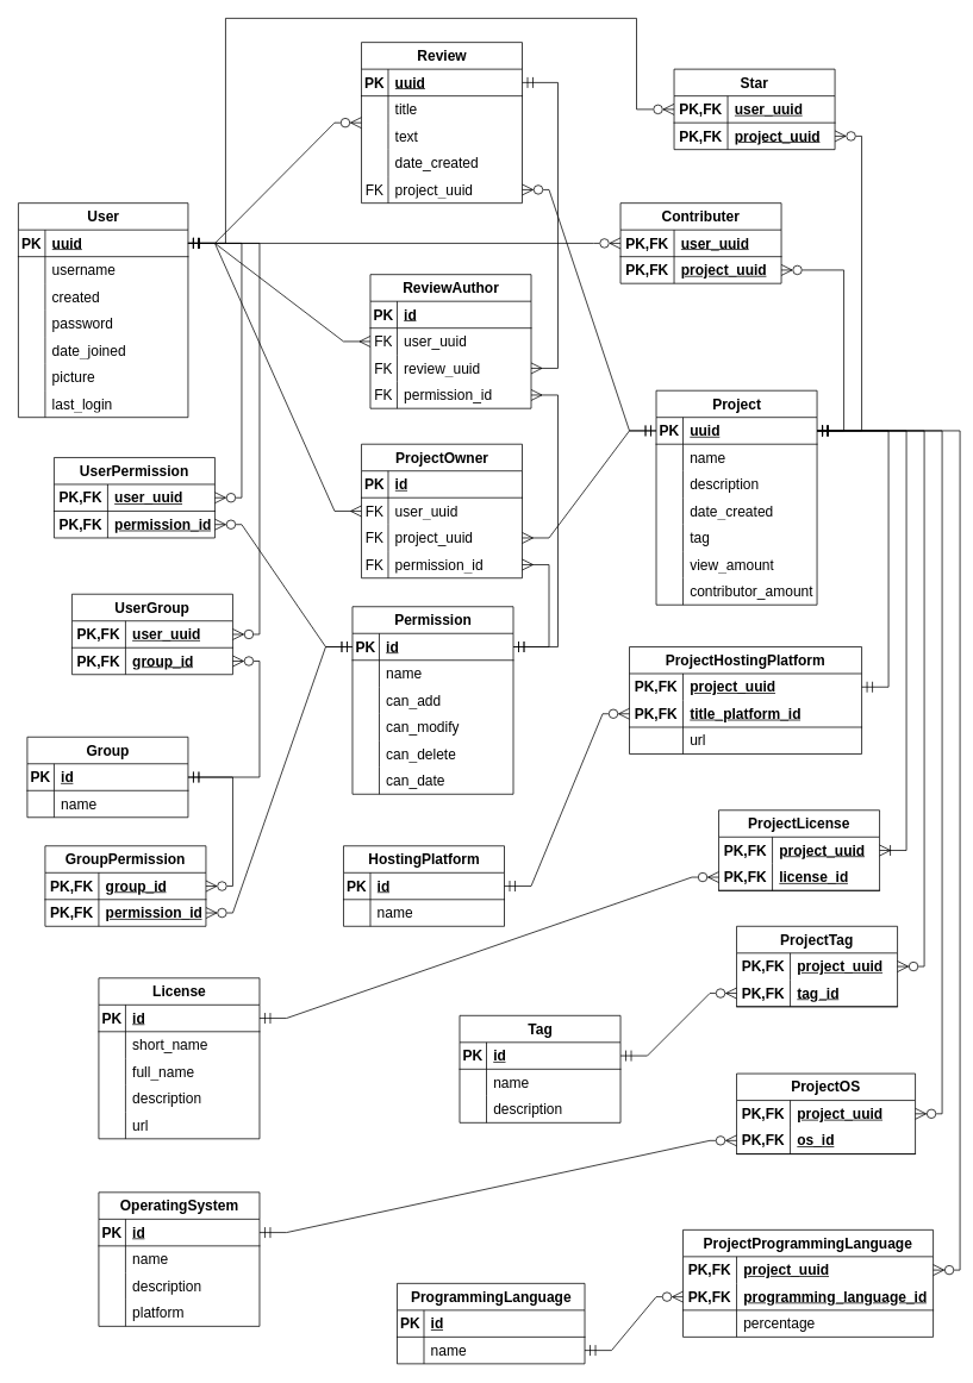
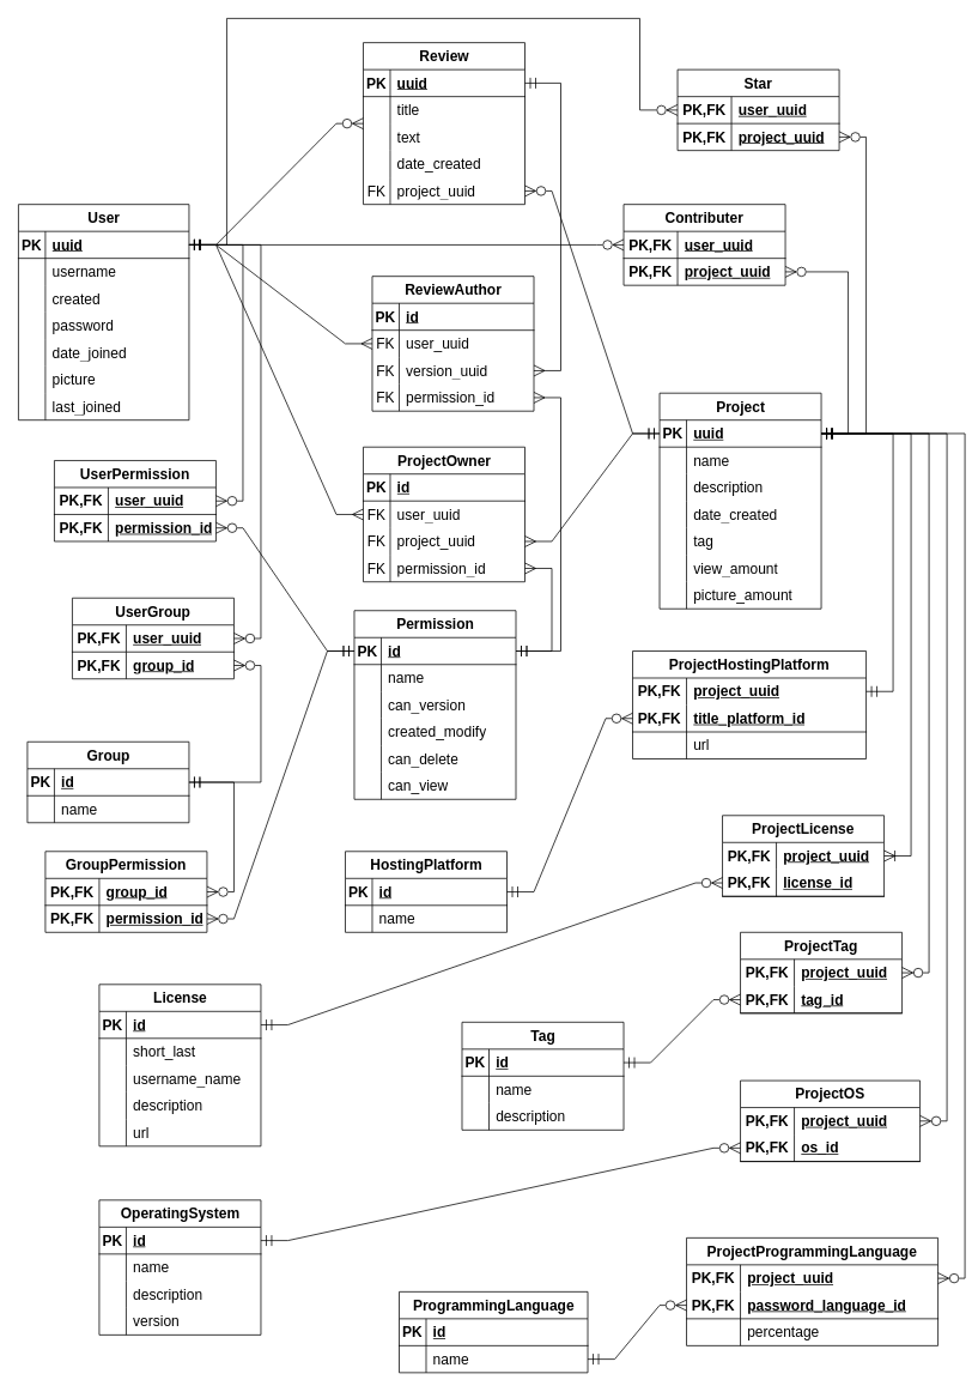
- <mxCell id="233" value="review_uuid" style="shape=partialRectangle;connectable=0;fillColor=none;top=0;left=0;bottom=0;right=0;align=left;spacingLeft=6;overflow=hidden;whiteSpace=wrap;html=1;fontSize=16;movable=0;resizable=0;rotatable=0;deletable=0;editable=0;locked=1;" vertex="1" parent="231"><mxGeometry x="30" width="150" height="30" as="geometry"><mxRectangle width="150" height="30" as="alternateBounds" /></mxGeometry></mxCell>
+ <mxCell id="233" value="version_uuid" style="shape=partialRectangle;connectable=0;fillColor=none;top=0;left=0;bottom=0;right=0;align=left;spacingLeft=6;overflow=hidden;whiteSpace=wrap;html=1;fontSize=16;movable=0;resizable=0;rotatable=0;deletable=0;editable=0;locked=1;" vertex="1" parent="231"><mxGeometry x="30" width="150" height="30" as="geometry"><mxRectangle width="150" height="30" as="alternateBounds" /></mxGeometry></mxCell>
- <mxCell id="23" value="last_login" style="shape=partialRectangle;connectable=0;fillColor=none;top=0;left=0;bottom=0;right=0;align=left;spacingLeft=6;overflow=hidden;whiteSpace=wrap;html=1;fontSize=16;movable=0;resizable=0;rotatable=0;deletable=0;editable=0;locked=1;" vertex="1" parent="21"><mxGeometry x="30" width="160" height="30" as="geometry"><mxRectangle width="160" height="30" as="alternateBounds" /></mxGeometry></mxCell>
+ <mxCell id="23" value="last_joined" style="shape=partialRectangle;connectable=0;fillColor=none;top=0;left=0;bottom=0;right=0;align=left;spacingLeft=6;overflow=hidden;whiteSpace=wrap;html=1;fontSize=16;movable=0;resizable=0;rotatable=0;deletable=0;editable=0;locked=1;" vertex="1" parent="21"><mxGeometry x="30" width="160" height="30" as="geometry"><mxRectangle width="160" height="30" as="alternateBounds" /></mxGeometry></mxCell>
- <mxCell id="46" value="contributor_amount" style="shape=partialRectangle;connectable=0;fillColor=none;top=0;left=0;bottom=0;right=0;align=left;spacingLeft=6;overflow=hidden;whiteSpace=wrap;html=1;fontSize=16;fontStyle=0;movable=0;resizable=0;rotatable=0;deletable=0;editable=0;locked=1;" vertex="1" parent="44"><mxGeometry x="30" width="150" height="30" as="geometry"><mxRectangle width="150" height="30" as="alternateBounds" /></mxGeometry></mxCell>
+ <mxCell id="46" value="picture_amount" style="shape=partialRectangle;connectable=0;fillColor=none;top=0;left=0;bottom=0;right=0;align=left;spacingLeft=6;overflow=hidden;whiteSpace=wrap;html=1;fontSize=16;fontStyle=0;movable=0;resizable=0;rotatable=0;deletable=0;editable=0;locked=1;" vertex="1" parent="44"><mxGeometry x="30" width="150" height="30" as="geometry"><mxRectangle width="150" height="30" as="alternateBounds" /></mxGeometry></mxCell>
- <mxCell id="186" value="can_add" style="shape=partialRectangle;connectable=0;fillColor=none;top=0;left=0;bottom=0;right=0;align=left;spacingLeft=6;overflow=hidden;whiteSpace=wrap;html=1;fontSize=16;movable=0;resizable=0;rotatable=0;deletable=0;editable=0;locked=1;" vertex="1" parent="184"><mxGeometry x="30" width="150" height="30" as="geometry"><mxRectangle width="150" height="30" as="alternateBounds" /></mxGeometry></mxCell>
+ <mxCell id="186" value="can_version" style="shape=partialRectangle;connectable=0;fillColor=none;top=0;left=0;bottom=0;right=0;align=left;spacingLeft=6;overflow=hidden;whiteSpace=wrap;html=1;fontSize=16;movable=0;resizable=0;rotatable=0;deletable=0;editable=0;locked=1;" vertex="1" parent="184"><mxGeometry x="30" width="150" height="30" as="geometry"><mxRectangle width="150" height="30" as="alternateBounds" /></mxGeometry></mxCell>
- <mxCell id="189" value="can_modify" style="shape=partialRectangle;connectable=0;fillColor=none;top=0;left=0;bottom=0;right=0;align=left;spacingLeft=6;overflow=hidden;whiteSpace=wrap;html=1;fontSize=16;movable=0;resizable=0;rotatable=0;deletable=0;editable=0;locked=1;" vertex="1" parent="187"><mxGeometry x="30" width="150" height="30" as="geometry"><mxRectangle width="150" height="30" as="alternateBounds" /></mxGeometry></mxCell>
+ <mxCell id="189" value="created_modify" style="shape=partialRectangle;connectable=0;fillColor=none;top=0;left=0;bottom=0;right=0;align=left;spacingLeft=6;overflow=hidden;whiteSpace=wrap;html=1;fontSize=16;movable=0;resizable=0;rotatable=0;deletable=0;editable=0;locked=1;" vertex="1" parent="187"><mxGeometry x="30" width="150" height="30" as="geometry"><mxRectangle width="150" height="30" as="alternateBounds" /></mxGeometry></mxCell>
- <mxCell id="195" value="can_date" style="shape=partialRectangle;connectable=0;fillColor=none;top=0;left=0;bottom=0;right=0;align=left;spacingLeft=6;overflow=hidden;whiteSpace=wrap;html=1;fontSize=16;movable=0;resizable=0;rotatable=0;deletable=0;editable=0;locked=1;" vertex="1" parent="193"><mxGeometry x="30" width="150" height="30" as="geometry"><mxRectangle width="150" height="30" as="alternateBounds" /></mxGeometry></mxCell>
+ <mxCell id="195" value="can_view" style="shape=partialRectangle;connectable=0;fillColor=none;top=0;left=0;bottom=0;right=0;align=left;spacingLeft=6;overflow=hidden;whiteSpace=wrap;html=1;fontSize=16;movable=0;resizable=0;rotatable=0;deletable=0;editable=0;locked=1;" vertex="1" parent="193"><mxGeometry x="30" width="150" height="30" as="geometry"><mxRectangle width="150" height="30" as="alternateBounds" /></mxGeometry></mxCell>
- <mxCell id="67" value="short_name&lt;span style=&quot;white-space: pre;&quot;&gt; &lt;/span&gt;" style="shape=partialRectangle;connectable=0;fillColor=none;top=0;left=0;bottom=0;right=0;align=left;spacingLeft=6;overflow=hidden;whiteSpace=wrap;html=1;fontSize=16;movable=0;resizable=0;rotatable=0;deletable=0;editable=0;locked=1;" vertex="1" parent="65"><mxGeometry x="30" width="150" height="30" as="geometry"><mxRectangle width="150" height="30" as="alternateBounds" /></mxGeometry></mxCell>
+ <mxCell id="67" value="short_last&lt;span style=&quot;white-space: pre;&quot;&gt; &lt;/span&gt;" style="shape=partialRectangle;connectable=0;fillColor=none;top=0;left=0;bottom=0;right=0;align=left;spacingLeft=6;overflow=hidden;whiteSpace=wrap;html=1;fontSize=16;movable=0;resizable=0;rotatable=0;deletable=0;editable=0;locked=1;" vertex="1" parent="65"><mxGeometry x="30" width="150" height="30" as="geometry"><mxRectangle width="150" height="30" as="alternateBounds" /></mxGeometry></mxCell>
- <mxCell id="70" value="full_name" style="shape=partialRectangle;connectable=0;fillColor=none;top=0;left=0;bottom=0;right=0;align=left;spacingLeft=6;overflow=hidden;whiteSpace=wrap;html=1;fontSize=16;movable=0;resizable=0;rotatable=0;deletable=0;editable=0;locked=1;" vertex="1" parent="68"><mxGeometry x="30" width="150" height="30" as="geometry"><mxRectangle width="150" height="30" as="alternateBounds" /></mxGeometry></mxCell>
+ <mxCell id="70" value="username_name" style="shape=partialRectangle;connectable=0;fillColor=none;top=0;left=0;bottom=0;right=0;align=left;spacingLeft=6;overflow=hidden;whiteSpace=wrap;html=1;fontSize=16;movable=0;resizable=0;rotatable=0;deletable=0;editable=0;locked=1;" vertex="1" parent="68"><mxGeometry x="30" width="150" height="30" as="geometry"><mxRectangle width="150" height="30" as="alternateBounds" /></mxGeometry></mxCell>
- <mxCell id="128" value="programming_language_id" style="shape=partialRectangle;connectable=0;fillColor=none;top=0;left=0;bottom=0;right=0;align=left;spacingLeft=6;fontStyle=5;overflow=hidden;html=1;whiteSpace=wrap;fontSize=16;movable=0;resizable=0;rotatable=0;deletable=0;editable=0;locked=1;" vertex="1" parent="126"><mxGeometry x="60" width="220" height="30" as="geometry"><mxRectangle width="220" height="30" as="alternateBounds" /></mxGeometry></mxCell>
+ <mxCell id="128" value="password_language_id" style="shape=partialRectangle;connectable=0;fillColor=none;top=0;left=0;bottom=0;right=0;align=left;spacingLeft=6;fontStyle=5;overflow=hidden;html=1;whiteSpace=wrap;fontSize=16;movable=0;resizable=0;rotatable=0;deletable=0;editable=0;locked=1;" vertex="1" parent="126"><mxGeometry x="60" width="220" height="30" as="geometry"><mxRectangle width="220" height="30" as="alternateBounds" /></mxGeometry></mxCell>
- <mxCell id="89" value="platform" style="shape=partialRectangle;connectable=0;fillColor=none;top=0;left=0;bottom=0;right=0;align=left;spacingLeft=6;overflow=hidden;whiteSpace=wrap;html=1;fontSize=16;movable=0;resizable=0;rotatable=0;deletable=0;editable=0;locked=1;" vertex="1" parent="87"><mxGeometry x="30" width="150" height="30" as="geometry"><mxRectangle width="150" height="30" as="alternateBounds" /></mxGeometry></mxCell>
+ <mxCell id="89" value="version" style="shape=partialRectangle;connectable=0;fillColor=none;top=0;left=0;bottom=0;right=0;align=left;spacingLeft=6;overflow=hidden;whiteSpace=wrap;html=1;fontSize=16;movable=0;resizable=0;rotatable=0;deletable=0;editable=0;locked=1;" vertex="1" parent="87"><mxGeometry x="30" width="150" height="30" as="geometry"><mxRectangle width="150" height="30" as="alternateBounds" /></mxGeometry></mxCell>
